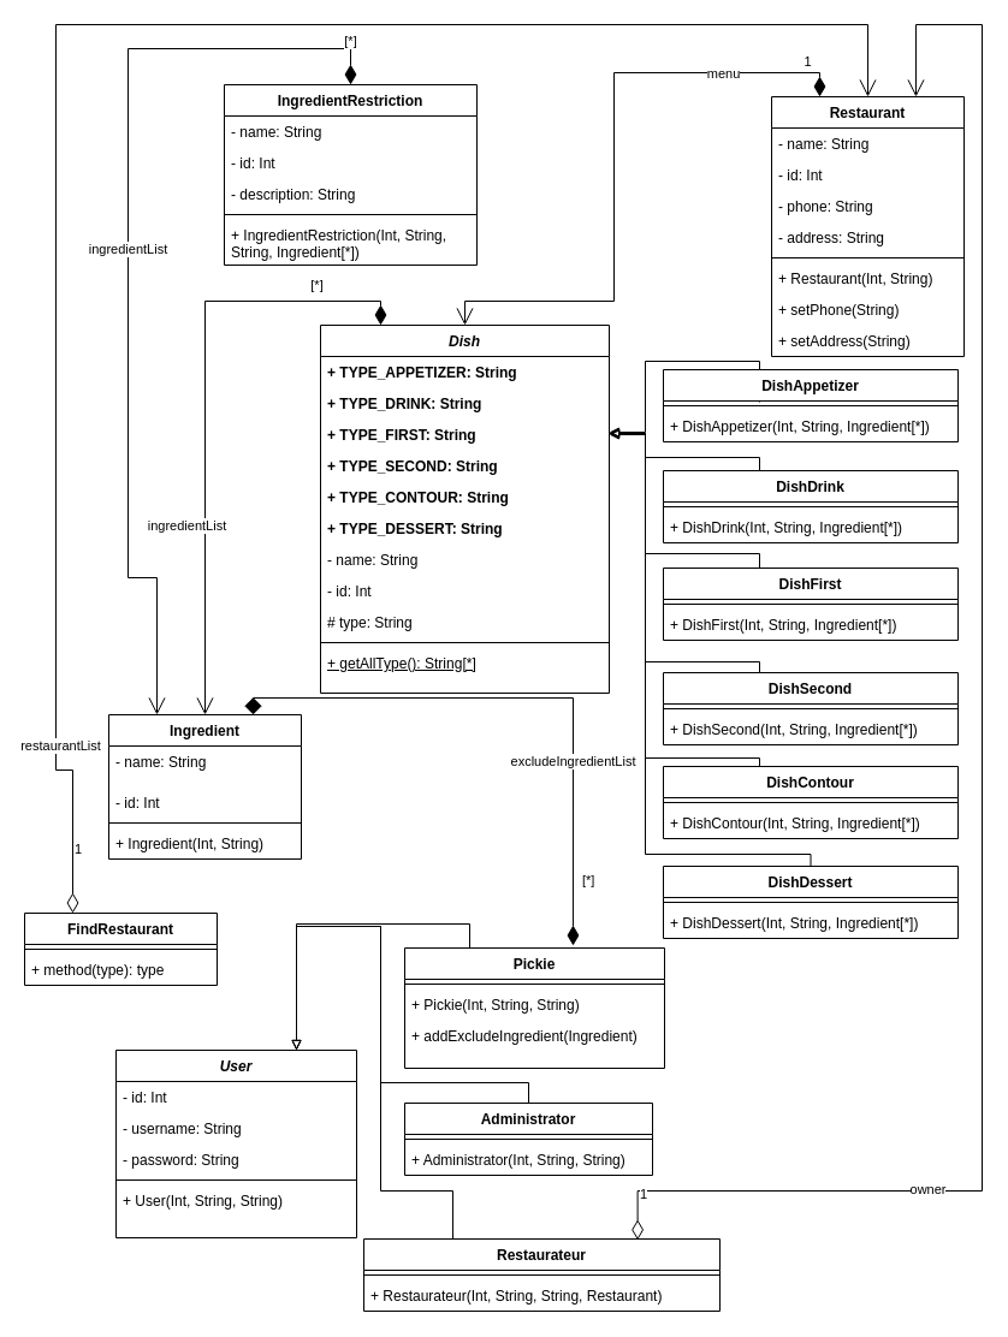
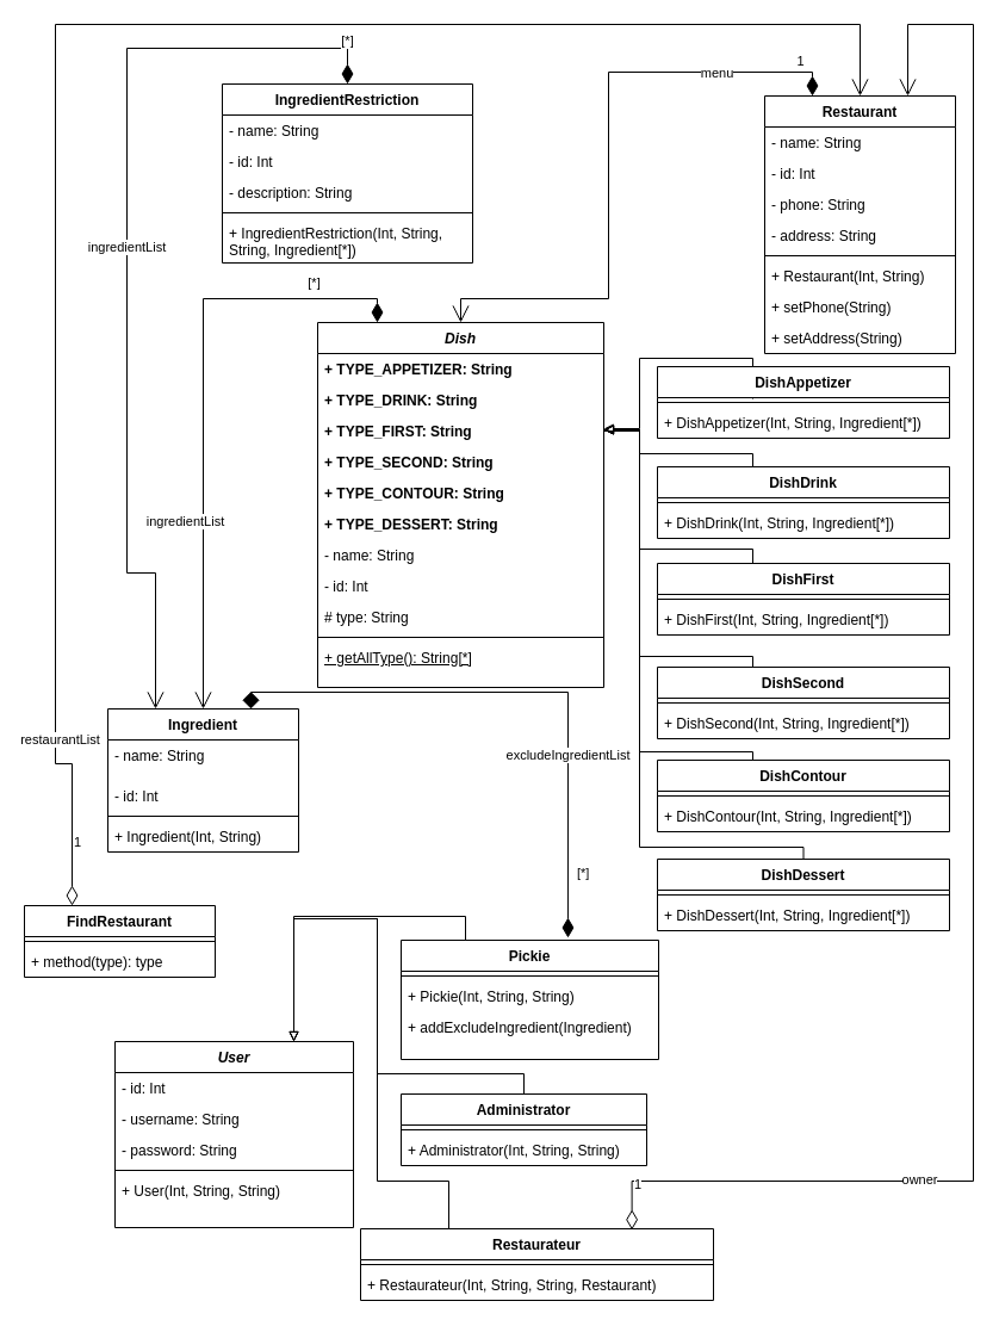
- <mxCell id="89" style="edgeStyle=orthogonalEdgeStyle;rounded=0;orthogonalLoop=1;jettySize=auto;html=1;exitX=0.5;exitY=0;exitDx=0;exitDy=0;entryX=1;entryY=0.5;entryDx=0;entryDy=0;endArrow=block;endFill=0;" edge="1" parent="1" source="90" target="10"><mxGeometry relative="1" as="geometry"><Array as="points"><mxPoint x="674" y="710" /><mxPoint x="536" y="710" /><mxPoint x="536" y="361" /></Array></mxGeometry></mxCell>
+ <mxCell id="89" style="edgeStyle=orthogonalEdgeStyle;rounded=0;orthogonalLoop=1;jettySize=auto;html=1;exitX=0.5;exitY=0;exitDx=0;exitDy=0;entryX=1;entryY=0.5;entryDx=0;entryDy=0;endArrow=none;endFill=0;" edge="1" parent="1" source="90" target="10"><mxGeometry relative="1" as="geometry"><Array as="points"><mxPoint x="674" y="710" /><mxPoint x="536" y="710" /><mxPoint x="536" y="361" /></Array></mxGeometry></mxCell>
